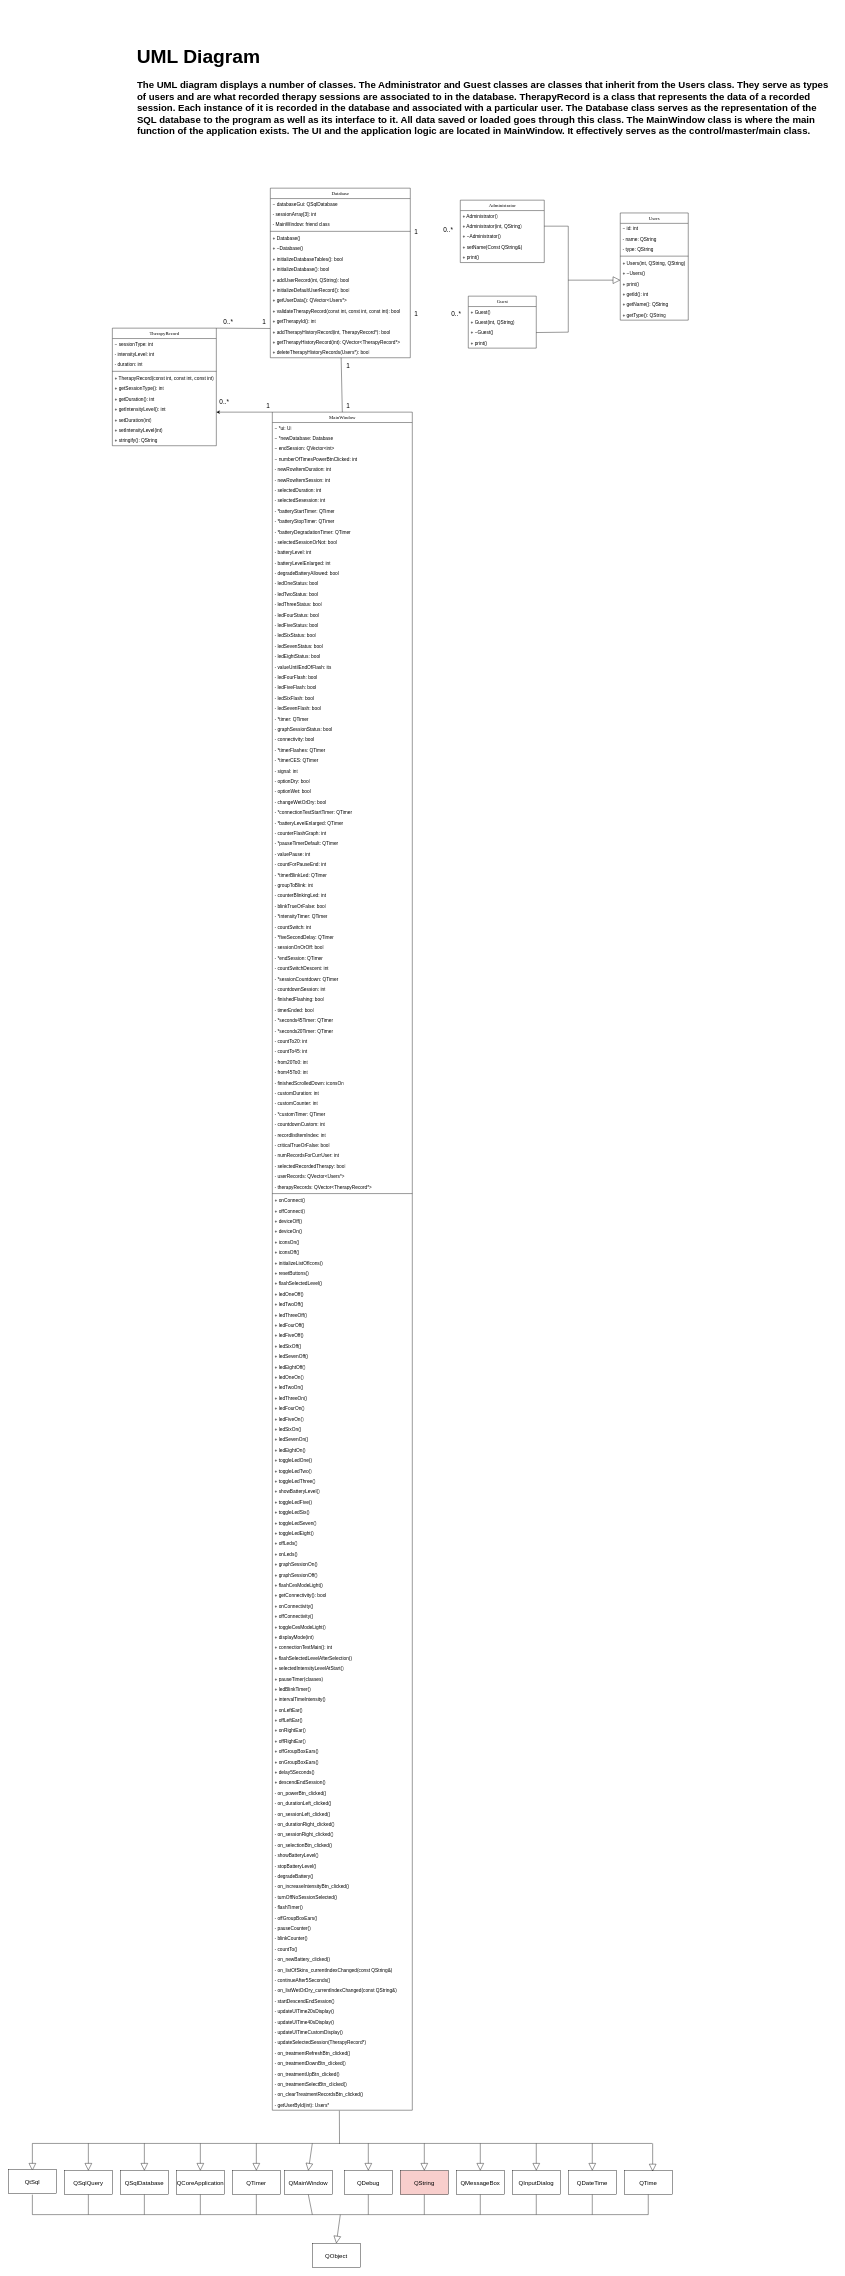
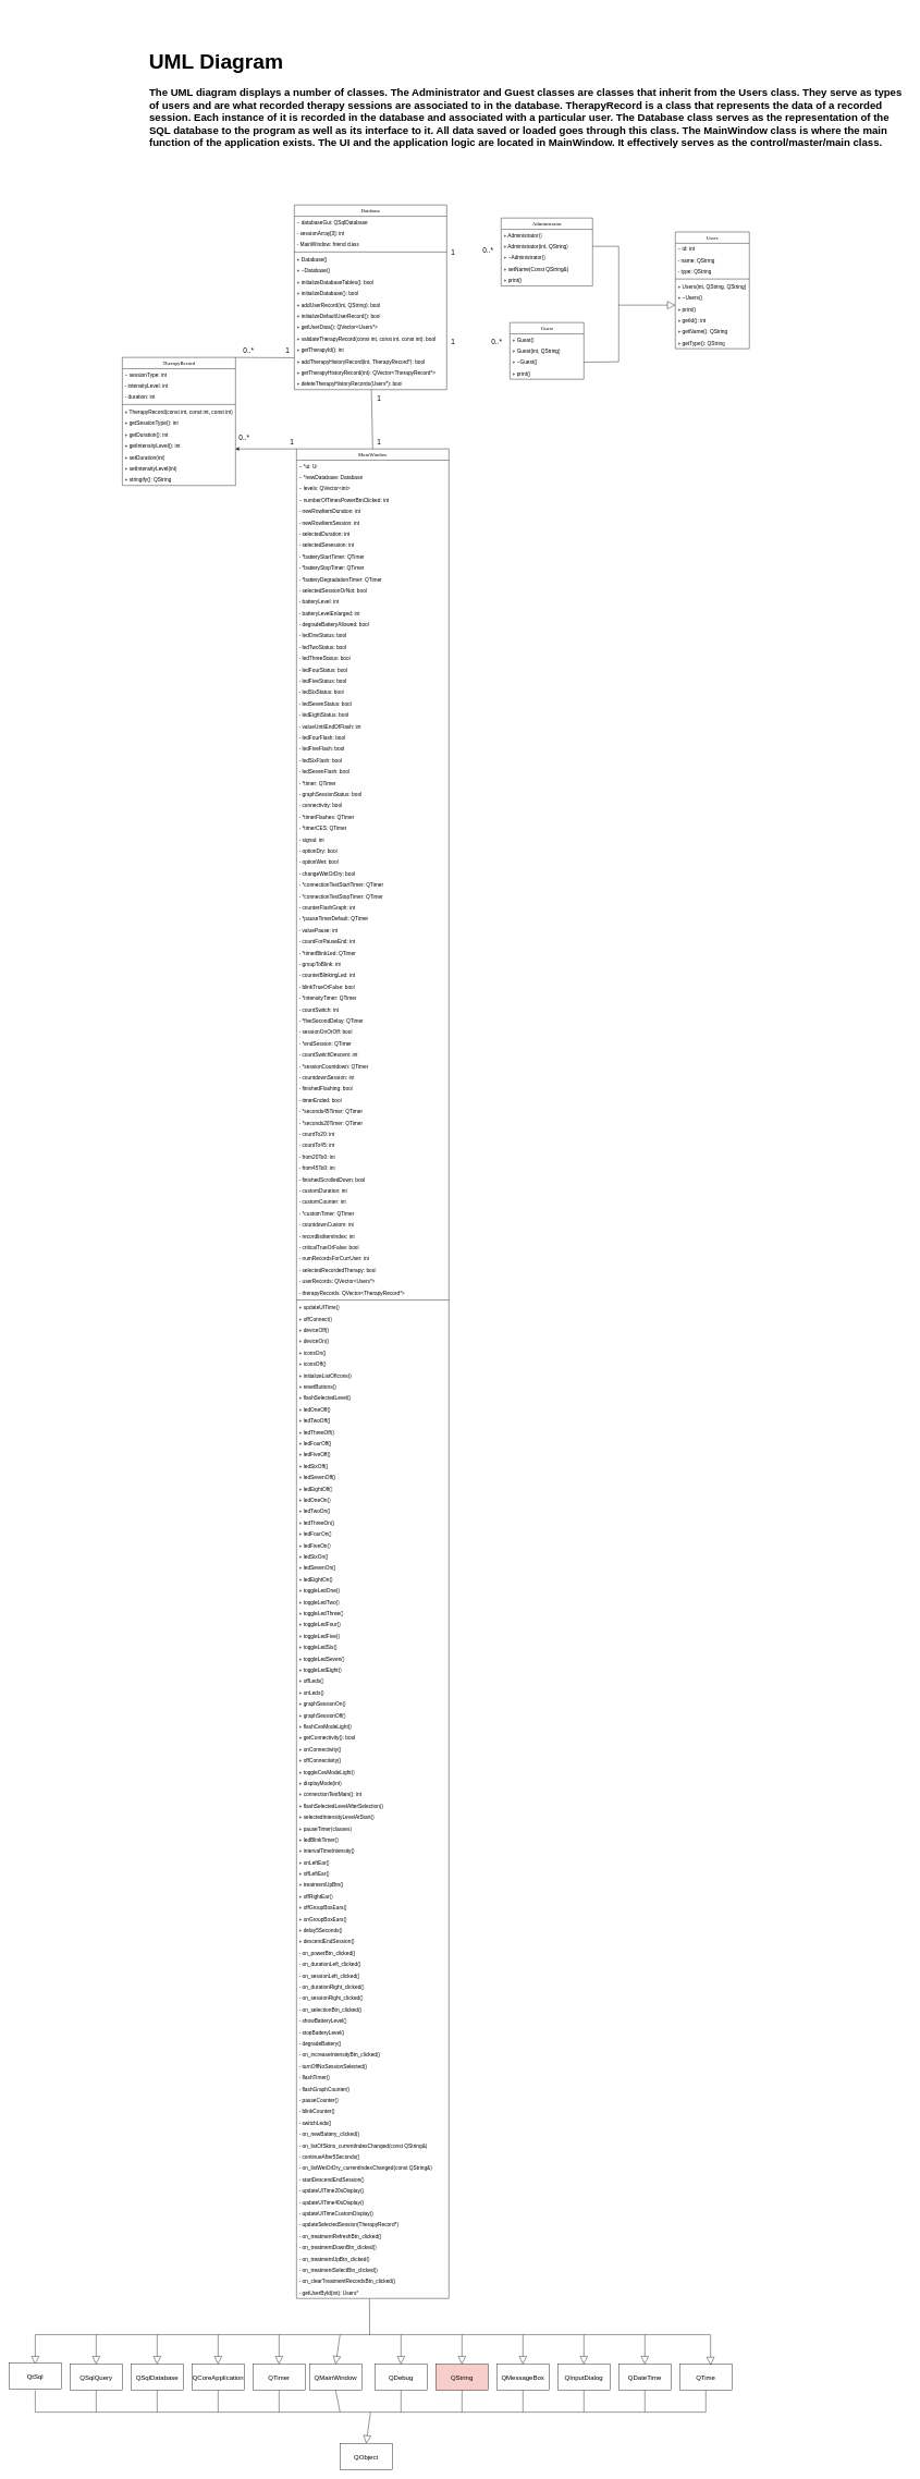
- <mxCell id="22" value="&lt;span&gt;− endSession&lt;/span&gt;: QVector&amp;lt;int&amp;gt;" style="text;html=1;strokeColor=none;fillColor=none;align=left;verticalAlign=top;spacingLeft=4;spacingRight=4;whiteSpace=wrap;overflow=hidden;rotatable=0;points=[[0,0.5],[1,0.5]];portConstraint=eastwest;" parent="19" vertex="1"><mxGeometry y="78" width="350" height="26" as="geometry" /></mxCell>
+ <mxCell id="22" value="&lt;span&gt;− levels&lt;/span&gt;: QVector&amp;lt;int&amp;gt;" style="text;html=1;strokeColor=none;fillColor=none;align=left;verticalAlign=top;spacingLeft=4;spacingRight=4;whiteSpace=wrap;overflow=hidden;rotatable=0;points=[[0,0.5],[1,0.5]];portConstraint=eastwest;" parent="19" vertex="1"><mxGeometry y="78" width="350" height="26" as="geometry" /></mxCell>
- <mxCell id="43" value="&lt;span&gt;- valueUntilEndOfFlash: its&lt;br&gt;&lt;/span&gt;" style="text;html=1;strokeColor=none;fillColor=none;align=left;verticalAlign=top;spacingLeft=4;spacingRight=4;whiteSpace=wrap;overflow=hidden;rotatable=0;points=[[0,0.5],[1,0.5]];portConstraint=eastwest;" parent="19" vertex="1"><mxGeometry y="624" width="350" height="26" as="geometry" /></mxCell>
+ <mxCell id="43" value="&lt;span&gt;- valueUntilEndOfFlash: int&lt;br&gt;&lt;/span&gt;" style="text;html=1;strokeColor=none;fillColor=none;align=left;verticalAlign=top;spacingLeft=4;spacingRight=4;whiteSpace=wrap;overflow=hidden;rotatable=0;points=[[0,0.5],[1,0.5]];portConstraint=eastwest;" parent="19" vertex="1"><mxGeometry y="624" width="350" height="26" as="geometry" /></mxCell>
- <mxCell id="58" value="&lt;span&gt;- *batteryLevelEnlarged: QTimer&lt;br&gt;&lt;/span&gt;" style="text;html=1;strokeColor=none;fillColor=none;align=left;verticalAlign=top;spacingLeft=4;spacingRight=4;whiteSpace=wrap;overflow=hidden;rotatable=0;points=[[0,0.5],[1,0.5]];portConstraint=eastwest;" parent="19" vertex="1"><mxGeometry y="1014" width="350" height="26" as="geometry" /></mxCell>
+ <mxCell id="58" value="&lt;span&gt;- *connectionTestStopTimer: QTimer&lt;br&gt;&lt;/span&gt;" style="text;html=1;strokeColor=none;fillColor=none;align=left;verticalAlign=top;spacingLeft=4;spacingRight=4;whiteSpace=wrap;overflow=hidden;rotatable=0;points=[[0,0.5],[1,0.5]];portConstraint=eastwest;" parent="19" vertex="1"><mxGeometry y="1014" width="350" height="26" as="geometry" /></mxCell>
- <mxCell id="83" value="&lt;span&gt;- finishedScrolledDown: iconsOn&lt;br&gt;&lt;/span&gt;" style="text;html=1;strokeColor=none;fillColor=none;align=left;verticalAlign=top;spacingLeft=4;spacingRight=4;whiteSpace=wrap;overflow=hidden;rotatable=0;points=[[0,0.5],[1,0.5]];portConstraint=eastwest;" parent="19" vertex="1"><mxGeometry y="1664" width="350" height="26" as="geometry" /></mxCell>
+ <mxCell id="83" value="&lt;span&gt;- finishedScrolledDown: bool&lt;br&gt;&lt;/span&gt;" style="text;html=1;strokeColor=none;fillColor=none;align=left;verticalAlign=top;spacingLeft=4;spacingRight=4;whiteSpace=wrap;overflow=hidden;rotatable=0;points=[[0,0.5],[1,0.5]];portConstraint=eastwest;" parent="19" vertex="1"><mxGeometry y="1664" width="350" height="26" as="geometry" /></mxCell>
- <mxCell id="95" value="+ onConnect()" style="text;html=1;strokeColor=none;fillColor=none;align=left;verticalAlign=top;spacingLeft=4;spacingRight=4;whiteSpace=wrap;overflow=hidden;rotatable=0;points=[[0,0.5],[1,0.5]];portConstraint=eastwest;" parent="19" vertex="1"><mxGeometry y="1958" width="350" height="26" as="geometry" /></mxCell>
+ <mxCell id="95" value="+ updateUITime()" style="text;html=1;strokeColor=none;fillColor=none;align=left;verticalAlign=top;spacingLeft=4;spacingRight=4;whiteSpace=wrap;overflow=hidden;rotatable=0;points=[[0,0.5],[1,0.5]];portConstraint=eastwest;" parent="19" vertex="1"><mxGeometry y="1958" width="350" height="26" as="geometry" /></mxCell>
- <mxCell id="123" value="+ showBatteryLevel()" style="text;html=1;strokeColor=none;fillColor=none;align=left;verticalAlign=top;spacingLeft=4;spacingRight=4;whiteSpace=wrap;overflow=hidden;rotatable=0;points=[[0,0.5],[1,0.5]];portConstraint=eastwest;" parent="19" vertex="1"><mxGeometry y="2686" width="350" height="26" as="geometry" /></mxCell>
+ <mxCell id="123" value="+ toggleLedFour()" style="text;html=1;strokeColor=none;fillColor=none;align=left;verticalAlign=top;spacingLeft=4;spacingRight=4;whiteSpace=wrap;overflow=hidden;rotatable=0;points=[[0,0.5],[1,0.5]];portConstraint=eastwest;" parent="19" vertex="1"><mxGeometry y="2686" width="350" height="26" as="geometry" /></mxCell>
- <mxCell id="146" value="+ onRightEar()" style="text;html=1;strokeColor=none;fillColor=none;align=left;verticalAlign=top;spacingLeft=4;spacingRight=4;whiteSpace=wrap;overflow=hidden;rotatable=0;points=[[0,0.5],[1,0.5]];portConstraint=eastwest;" parent="19" vertex="1"><mxGeometry y="3284" width="350" height="26" as="geometry" /></mxCell>
+ <mxCell id="146" value="+ treatmentUpBtn()" style="text;html=1;strokeColor=none;fillColor=none;align=left;verticalAlign=top;spacingLeft=4;spacingRight=4;whiteSpace=wrap;overflow=hidden;rotatable=0;points=[[0,0.5],[1,0.5]];portConstraint=eastwest;" parent="19" vertex="1"><mxGeometry y="3284" width="350" height="26" as="geometry" /></mxCell>
- <mxCell id="164" value="- offGroupBoxEars()" style="text;html=1;strokeColor=none;fillColor=none;align=left;verticalAlign=top;spacingLeft=4;spacingRight=4;whiteSpace=wrap;overflow=hidden;rotatable=0;points=[[0,0.5],[1,0.5]];portConstraint=eastwest;" parent="19" vertex="1"><mxGeometry y="3752" width="350" height="26" as="geometry" /></mxCell>
+ <mxCell id="164" value="- flashGraphCounter()" style="text;html=1;strokeColor=none;fillColor=none;align=left;verticalAlign=top;spacingLeft=4;spacingRight=4;whiteSpace=wrap;overflow=hidden;rotatable=0;points=[[0,0.5],[1,0.5]];portConstraint=eastwest;" parent="19" vertex="1"><mxGeometry y="3752" width="350" height="26" as="geometry" /></mxCell>
- <mxCell id="167" value="- countTo()" style="text;html=1;strokeColor=none;fillColor=none;align=left;verticalAlign=top;spacingLeft=4;spacingRight=4;whiteSpace=wrap;overflow=hidden;rotatable=0;points=[[0,0.5],[1,0.5]];portConstraint=eastwest;" parent="19" vertex="1"><mxGeometry y="3830" width="350" height="26" as="geometry" /></mxCell>
+ <mxCell id="167" value="- switchLeds()" style="text;html=1;strokeColor=none;fillColor=none;align=left;verticalAlign=top;spacingLeft=4;spacingRight=4;whiteSpace=wrap;overflow=hidden;rotatable=0;points=[[0,0.5],[1,0.5]];portConstraint=eastwest;" parent="19" vertex="1"><mxGeometry y="3830" width="350" height="26" as="geometry" /></mxCell>
